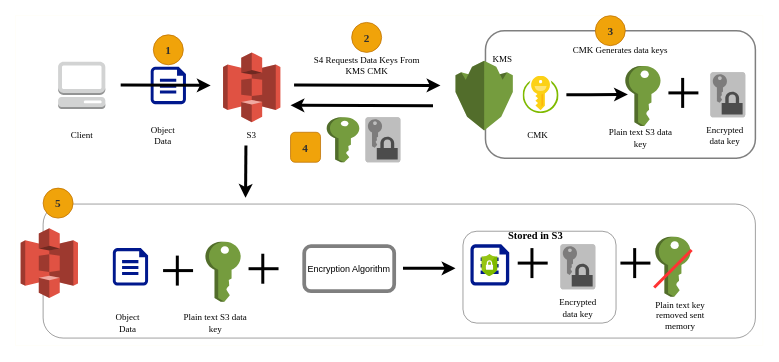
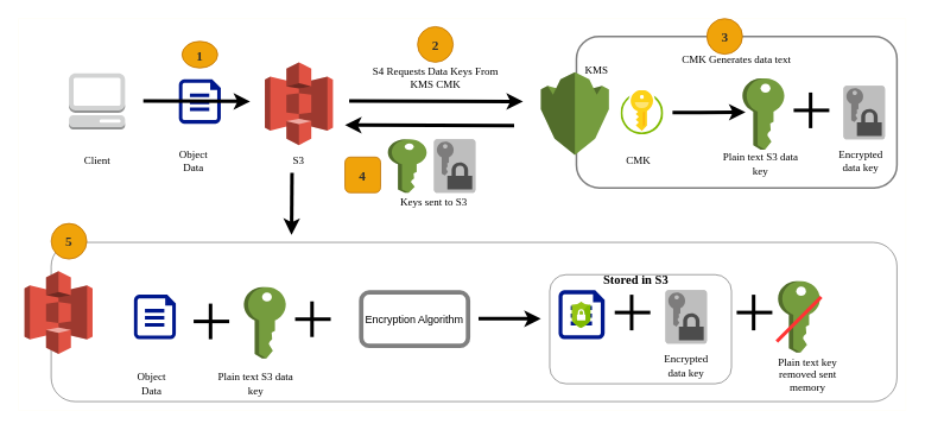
- <mxCell id="59" value="1" style="ellipse;whiteSpace=wrap;html=1;aspect=fixed;strokeWidth=1;fontFamily=Verdana;fillColor=#f0a30a;strokeColor=#BD7000;fontColor=#303030;fontStyle=1;fontSize=15;" vertex="1" parent="1"><mxGeometry x="204" y="45.5" width="40" height="40" as="geometry" /></mxCell>
+ <mxCell id="59" value="1" style="ellipse;whiteSpace=wrap;html=1;aspect=fixed;strokeWidth=1;fontFamily=Verdana;fillColor=#f0a30a;strokeColor=#BD7000;fontColor=#303030;fontStyle=1;fontSize=15;" vertex="1" parent="1"><mxGeometry x="204" y="45.5" width="40" height="30" as="geometry" /></mxCell>
- <mxCell id="45" value="CMK Generates data keys" style="text;html=1;strokeColor=none;fillColor=none;align=center;verticalAlign=middle;whiteSpace=wrap;rounded=0;opacity=50;fontFamily=Verdana;" vertex="1" parent="1"><mxGeometry x="743.13" y="55.5" width="167.75" height="20" as="geometry" /></mxCell>
+ <mxCell id="45" value="CMK Generates data text" style="text;html=1;strokeColor=none;fillColor=none;align=center;verticalAlign=middle;whiteSpace=wrap;rounded=0;opacity=50;fontFamily=Verdana;" vertex="1" parent="1"><mxGeometry x="743.13" y="55.5" width="167.75" height="20" as="geometry" /></mxCell>
+ <mxCell id="50" value="Keys sent to S3" style="text;html=1;strokeColor=none;fillColor=none;align=center;verticalAlign=middle;whiteSpace=wrap;rounded=0;opacity=50;fontFamily=Verdana;" vertex="1" parent="1"><mxGeometry x="436.13" y="215.5" width="101.75" height="20" as="geometry" /></mxCell>
